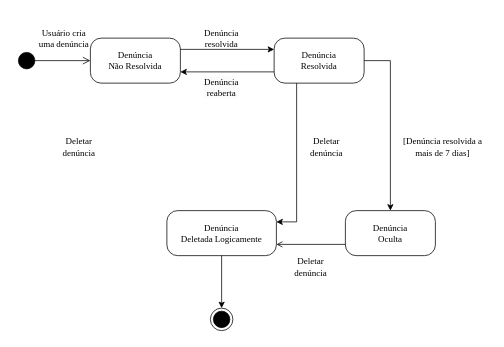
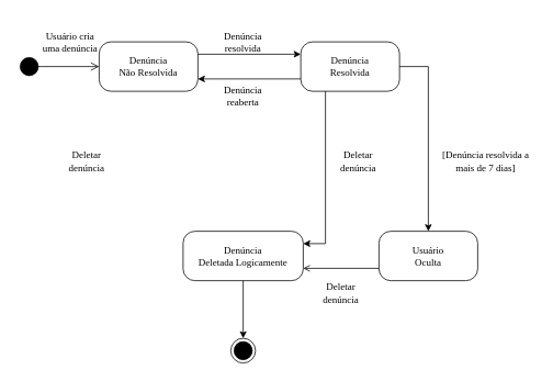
- <mxCell id="18" value="&lt;div&gt;Denúncia&lt;/div&gt;&lt;div&gt;Oculta&lt;/div&gt;" style="rounded=1;whiteSpace=wrap;html=1;arcSize=24;fillColor=none;strokeColor=default;shadow=0;comic=0;labelBackgroundColor=none;fontFamily=Verdana;fontSize=12;fontColor=default;align=center;labelBorderColor=none;textShadow=0;" parent="1" vertex="1"><mxGeometry x="460" y="280" width="120" height="60" as="geometry" /></mxCell>
+ <mxCell id="18" value="&lt;div&gt;Usuário&lt;/div&gt;&lt;div&gt;Oculta&lt;/div&gt;" style="rounded=1;whiteSpace=wrap;html=1;arcSize=24;fillColor=none;strokeColor=default;shadow=0;comic=0;labelBackgroundColor=none;fontFamily=Verdana;fontSize=12;fontColor=default;align=center;labelBorderColor=none;textShadow=0;" parent="1" vertex="1"><mxGeometry x="460" y="280" width="120" height="60" as="geometry" /></mxCell>
